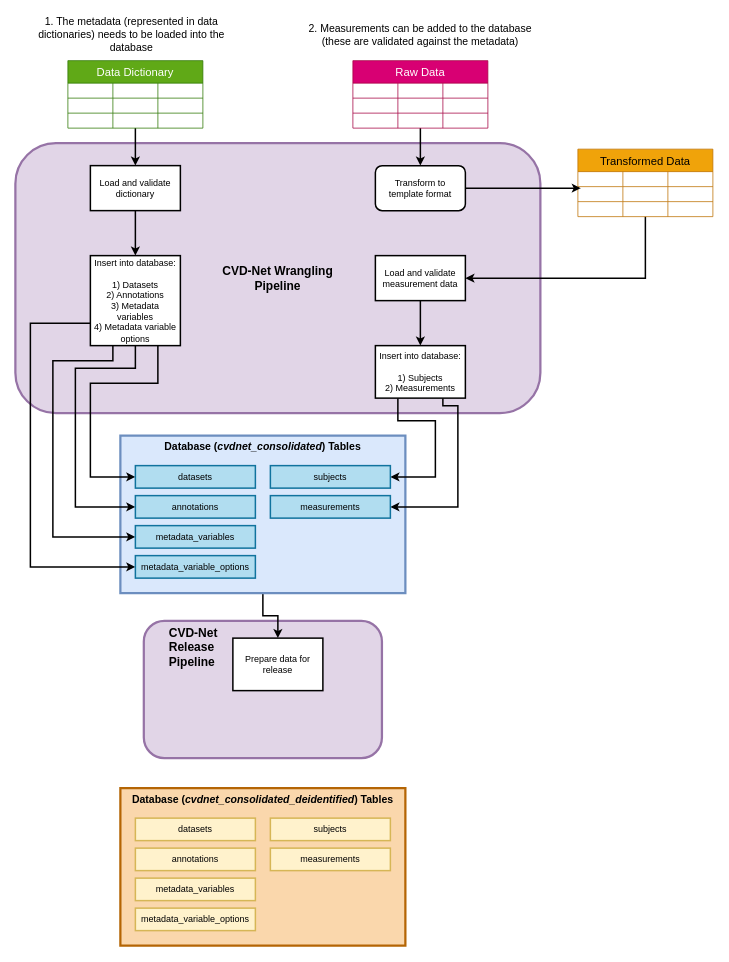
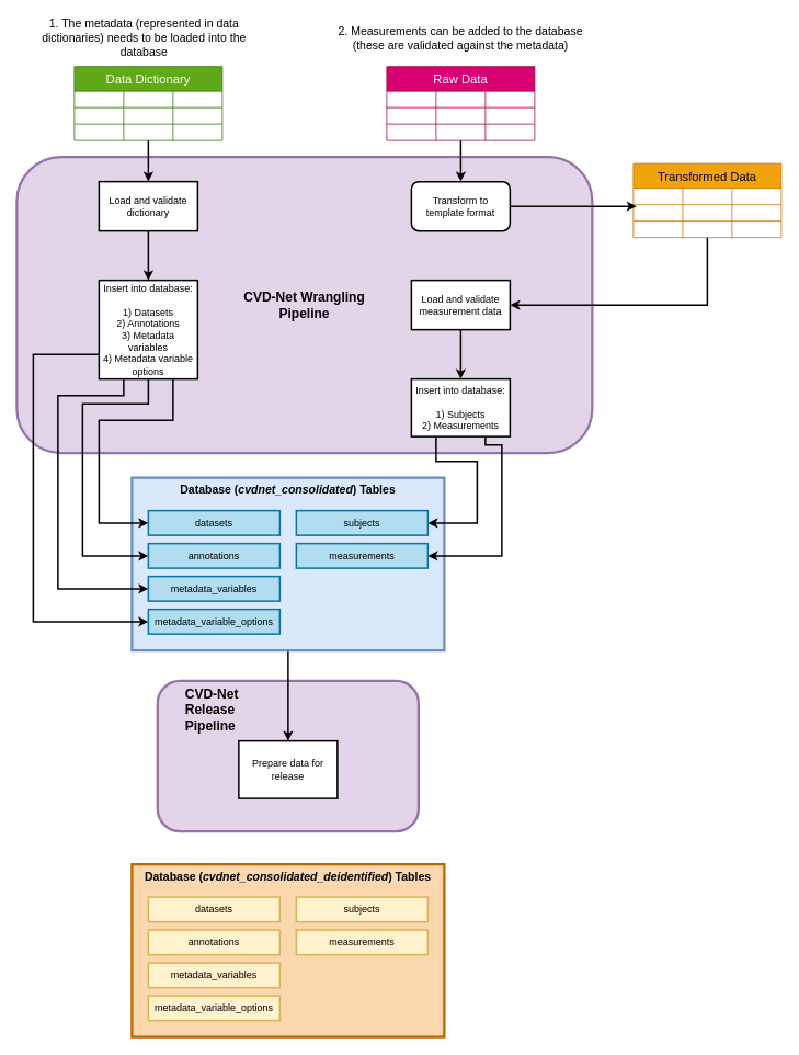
- <mxCell id="68" value="Prepare data for release" style="rounded=0;whiteSpace=wrap;html=1;strokeWidth=2;spacingTop=2;spacingLeft=2;spacingBottom=2;spacingRight=2;" parent="1" vertex="1"><mxGeometry x="310" y="850" width="120" height="70" as="geometry" /></mxCell>
+ <mxCell id="68" value="Prepare data for release" style="rounded=0;whiteSpace=wrap;html=1;strokeWidth=2;spacingTop=2;spacingLeft=2;spacingBottom=2;spacingRight=2;" parent="1" vertex="1"><mxGeometry x="290" y="900" width="120" height="70" as="geometry" /></mxCell>
